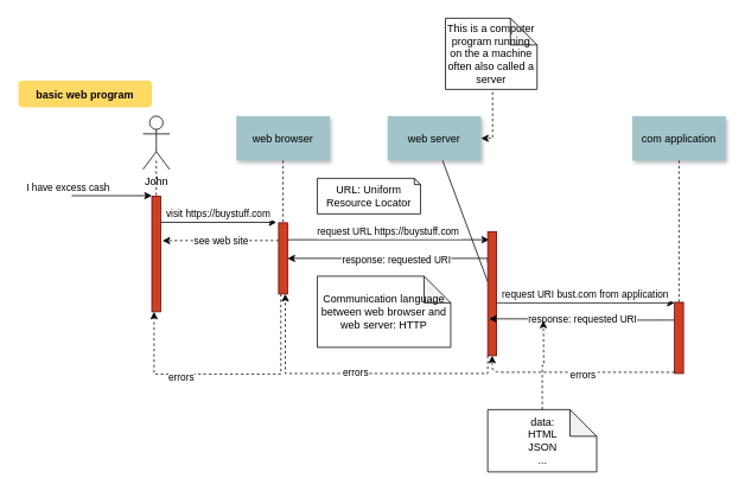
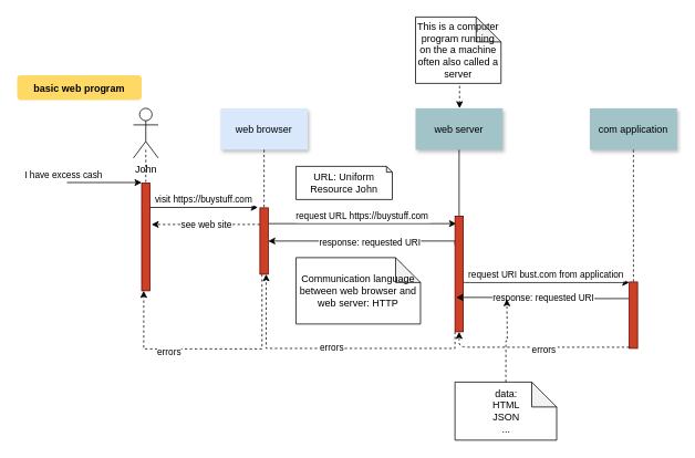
- <mxCell id="8" value="web browser" style="shadow=1;fillColor=#A2C4C9;strokeColor=none" parent="1" vertex="1"><mxGeometry x="265" y="130" width="105" height="50" as="geometry" /></mxCell>
+ <mxCell id="8" value="web browser" style="shadow=1;fillColor=#dae8fc;strokeColor=none;" parent="1" vertex="1"><mxGeometry x="265" y="130" width="105" height="50" as="geometry" /></mxCell>
- <mxCell id="12" value="web server" style="shadow=1;fillColor=#A2C4C9;strokeColor=none" parent="1" vertex="1"><mxGeometry x="435.004" y="130" width="105" height="50" as="geometry" /></mxCell>
+ <mxCell id="12" value="web server" style="shadow=1;fillColor=#A2C4C9;strokeColor=none" parent="1" vertex="1"><mxGeometry x="500.004" y="130" width="105" height="50" as="geometry" /></mxCell>
- <mxCell id="28" value="URL: Uniform Resource Locator" style="shape=note;whiteSpace=wrap;html=1;backgroundOutline=1;darkOpacity=0.05;size=7;" vertex="1" parent="1"><mxGeometry x="355.94" y="200" width="116.04" height="40" as="geometry" /></mxCell>
+ <mxCell id="28" value="URL: Uniform Resource John" style="shape=note;whiteSpace=wrap;html=1;backgroundOutline=1;darkOpacity=0.05;size=7;" vertex="1" parent="1"><mxGeometry x="355.94" y="200" width="116.04" height="40" as="geometry" /></mxCell>
